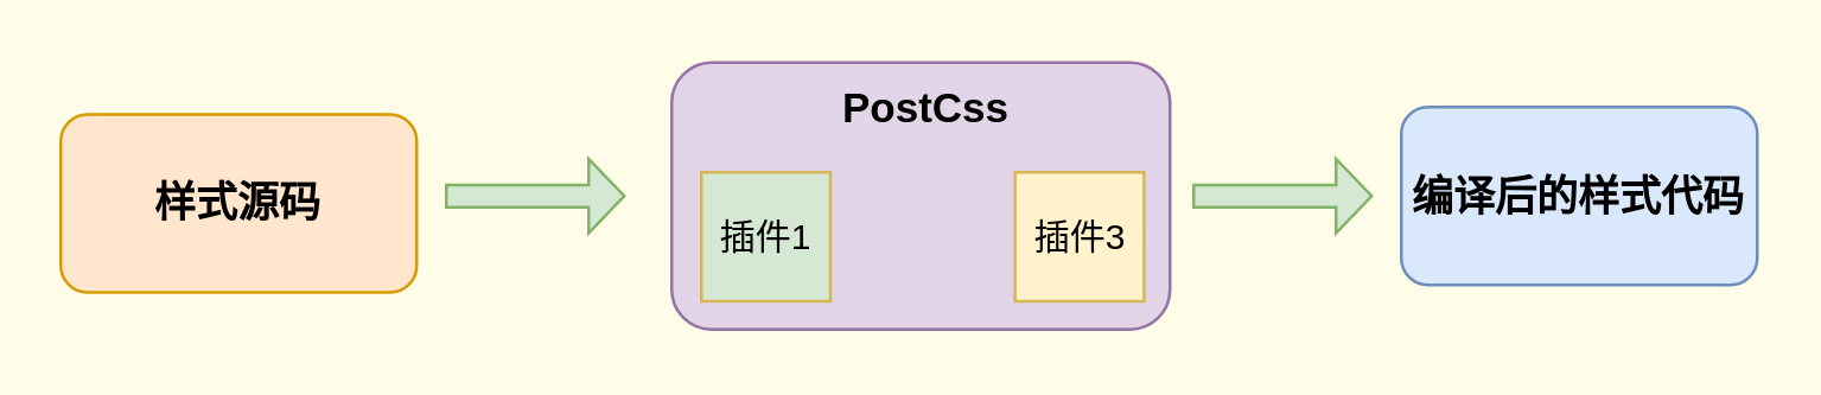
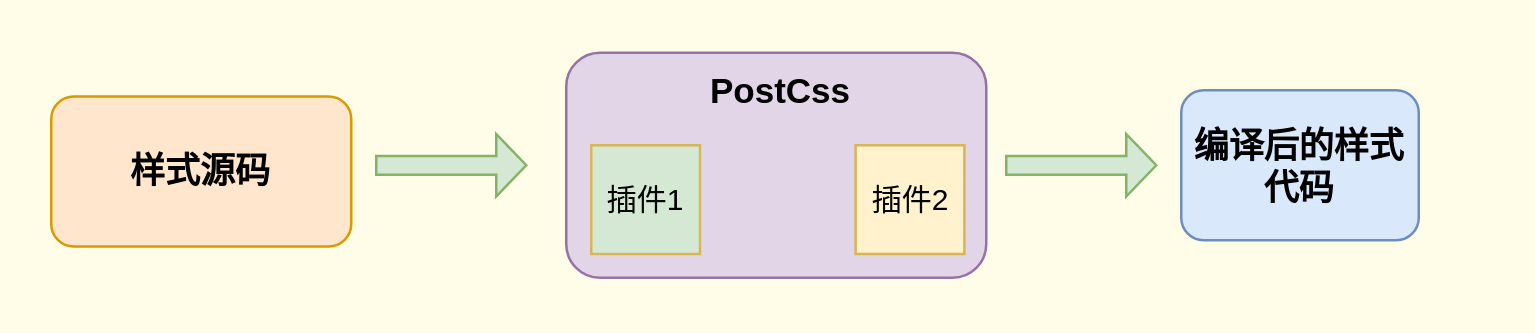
- <mxCell id="5" value="&lt;b&gt;&lt;font style=&quot;font-size: 14px;&quot;&gt;编译后的样式代码&lt;/font&gt;&lt;/b&gt;" style="rounded=1;whiteSpace=wrap;html=1;fillColor=#dae8fc;strokeColor=#6c8ebf;" vertex="1" parent="1"><mxGeometry x="472" y="35.5" width="120" height="60" as="geometry" /></mxCell>
+ <mxCell id="5" value="&lt;b&gt;&lt;font style=&quot;font-size: 14px;&quot;&gt;编译后的样式代码&lt;/font&gt;&lt;/b&gt;" style="rounded=1;whiteSpace=wrap;html=1;fillColor=#dae8fc;strokeColor=#6c8ebf;" vertex="1" parent="1"><mxGeometry x="472" y="35.5" width="95" height="60" as="geometry" /></mxCell>
- <mxCell id="9" value="&lt;font style=&quot;font-size: 12px;&quot;&gt;插件3&lt;/font&gt;" style="whiteSpace=wrap;html=1;aspect=fixed;fontSize=14;fillColor=#fff2cc;strokeColor=#d6b656;" vertex="1" parent="1"><mxGeometry x="341.75" y="57.5" width="43.5" height="43.5" as="geometry" /></mxCell>
+ <mxCell id="9" value="&lt;font style=&quot;font-size: 12px;&quot;&gt;插件2&lt;/font&gt;" style="whiteSpace=wrap;html=1;aspect=fixed;fontSize=14;fillColor=#fff2cc;strokeColor=#d6b656;" vertex="1" parent="1"><mxGeometry x="341.75" y="57.5" width="43.5" height="43.5" as="geometry" /></mxCell>
